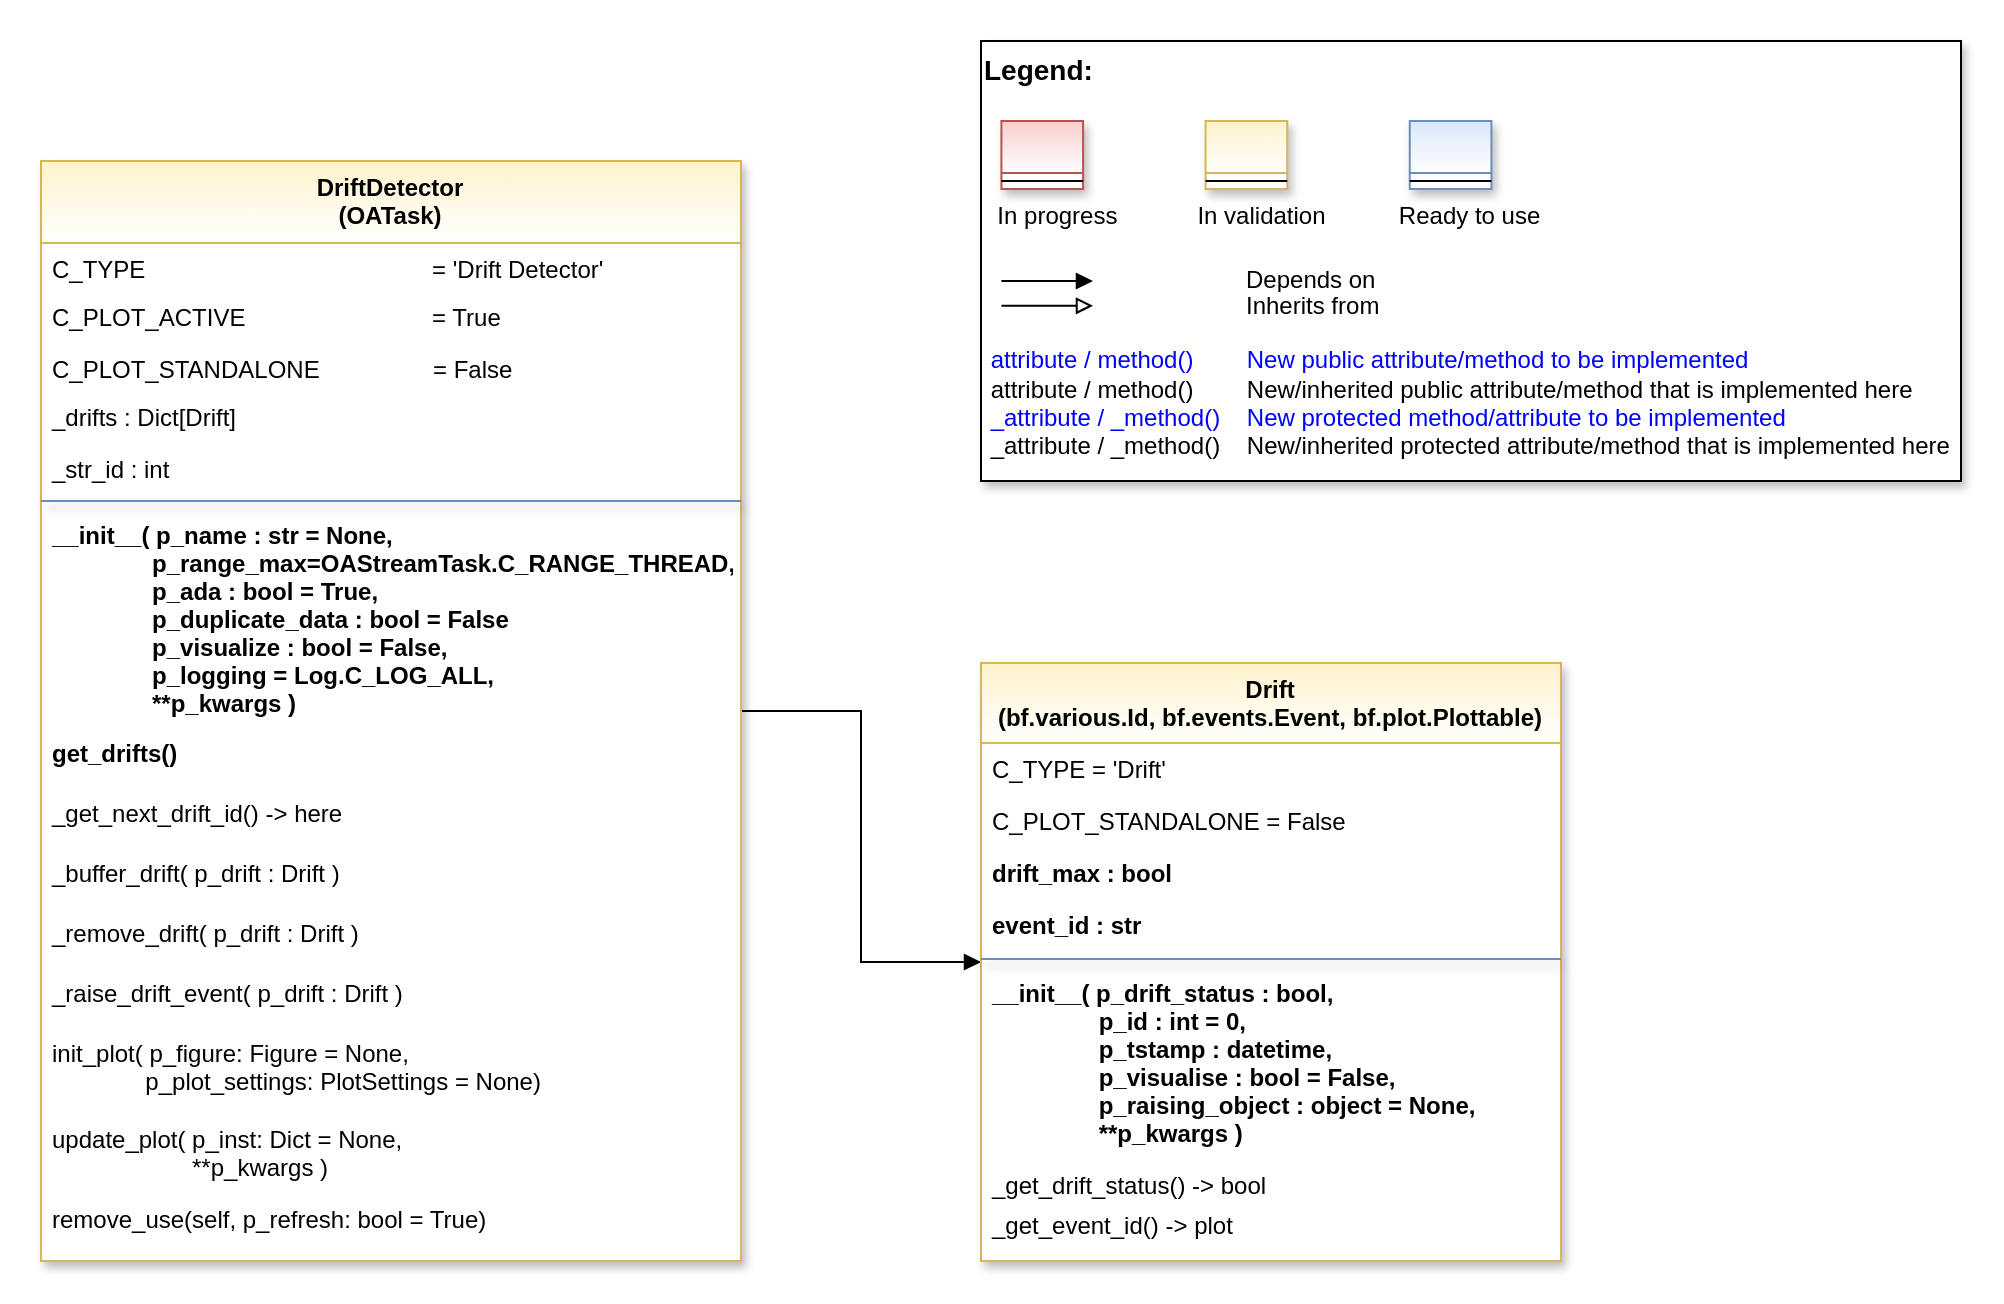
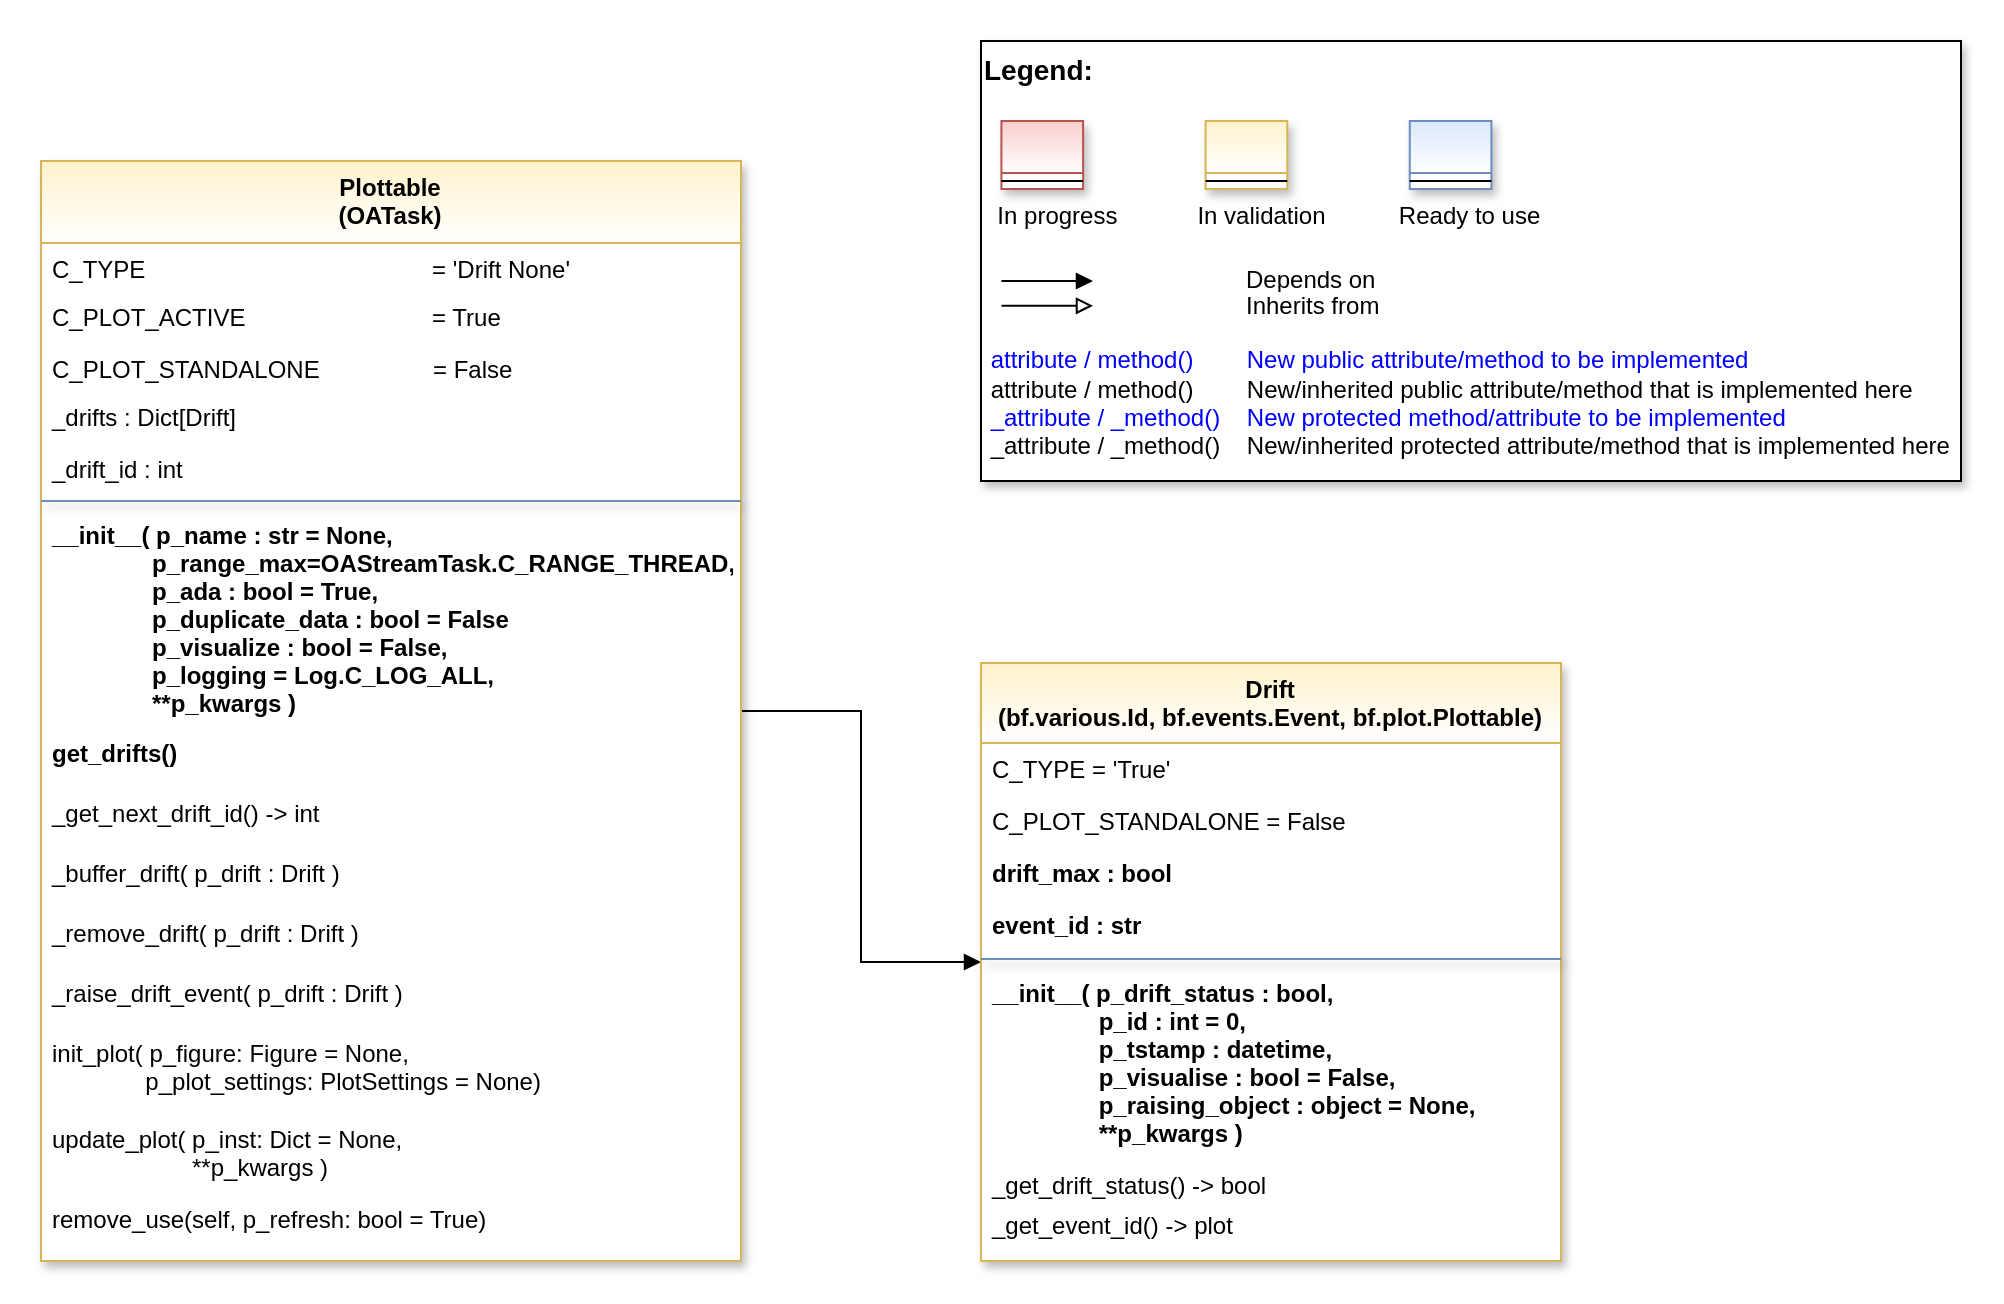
- <mxCell id="13" value="DriftDetector&#10;(OATask)" style="swimlane;align=center;verticalAlign=top;childLayout=stackLayout;horizontal=1;startSize=41;horizontalStack=0;resizeParent=1;resizeLast=0;collapsible=1;marginBottom=0;rounded=0;shadow=1;strokeWidth=1;fillColor=#fff2cc;strokeColor=#d6b656;swimlaneFillColor=#ffffff;gradientColor=#FFFFFF;" parent="1" vertex="1"><mxGeometry x="20" y="80" width="350" height="550" as="geometry"><mxRectangle x="230" y="140" width="160" height="26" as="alternateBounds" /></mxGeometry></mxCell>
+ <mxCell id="13" value="Plottable&#10;(OATask)" style="swimlane;align=center;verticalAlign=top;childLayout=stackLayout;horizontal=1;startSize=41;horizontalStack=0;resizeParent=1;resizeLast=0;collapsible=1;marginBottom=0;rounded=0;shadow=1;strokeWidth=1;fillColor=#fff2cc;strokeColor=#d6b656;swimlaneFillColor=#ffffff;gradientColor=#FFFFFF;" parent="1" vertex="1"><mxGeometry x="20" y="80" width="350" height="550" as="geometry"><mxRectangle x="230" y="140" width="160" height="26" as="alternateBounds" /></mxGeometry></mxCell>
- <mxCell id="14" value="C_TYPE                                           = 'Drift Detector'" style="text;align=left;verticalAlign=top;spacingLeft=4;spacingRight=4;overflow=hidden;rotatable=0;points=[[0,0.5],[1,0.5]];portConstraint=eastwest;" parent="13" vertex="1"><mxGeometry y="41" width="350" height="24" as="geometry" /></mxCell>
+ <mxCell id="14" value="C_TYPE                                           = 'Drift None'" style="text;align=left;verticalAlign=top;spacingLeft=4;spacingRight=4;overflow=hidden;rotatable=0;points=[[0,0.5],[1,0.5]];portConstraint=eastwest;" parent="13" vertex="1"><mxGeometry y="41" width="350" height="24" as="geometry" /></mxCell>
- <mxCell id="18" value="_str_id : int" style="text;align=left;verticalAlign=top;spacingLeft=4;spacingRight=4;overflow=hidden;rotatable=0;points=[[0,0.5],[1,0.5]];portConstraint=eastwest;" parent="13" vertex="1"><mxGeometry y="141" width="350" height="25" as="geometry" /></mxCell>
+ <mxCell id="18" value="_drift_id : int" style="text;align=left;verticalAlign=top;spacingLeft=4;spacingRight=4;overflow=hidden;rotatable=0;points=[[0,0.5],[1,0.5]];portConstraint=eastwest;" parent="13" vertex="1"><mxGeometry y="141" width="350" height="25" as="geometry" /></mxCell>
- <mxCell id="30" value="C_TYPE = 'Drift'" style="text;align=left;verticalAlign=top;spacingLeft=4;spacingRight=4;overflow=hidden;rotatable=0;points=[[0,0.5],[1,0.5]];portConstraint=eastwest;" parent="29" vertex="1"><mxGeometry y="40" width="290" height="26" as="geometry" /></mxCell>
+ <mxCell id="30" value="C_TYPE = 'True'" style="text;align=left;verticalAlign=top;spacingLeft=4;spacingRight=4;overflow=hidden;rotatable=0;points=[[0,0.5],[1,0.5]];portConstraint=eastwest;" parent="29" vertex="1"><mxGeometry y="40" width="290" height="26" as="geometry" /></mxCell>
- <mxCell id="22" value="_get_next_drift_id() -&gt; here" style="text;align=left;verticalAlign=top;spacingLeft=4;spacingRight=4;overflow=hidden;rotatable=0;points=[[0,0.5],[1,0.5]];portConstraint=eastwest;shadow=1;" parent="13" vertex="1"><mxGeometry y="313" width="350" height="30" as="geometry" /></mxCell>
+ <mxCell id="22" value="_get_next_drift_id() -&gt; int" style="text;align=left;verticalAlign=top;spacingLeft=4;spacingRight=4;overflow=hidden;rotatable=0;points=[[0,0.5],[1,0.5]];portConstraint=eastwest;shadow=1;" parent="13" vertex="1"><mxGeometry y="313" width="350" height="30" as="geometry" /></mxCell>
